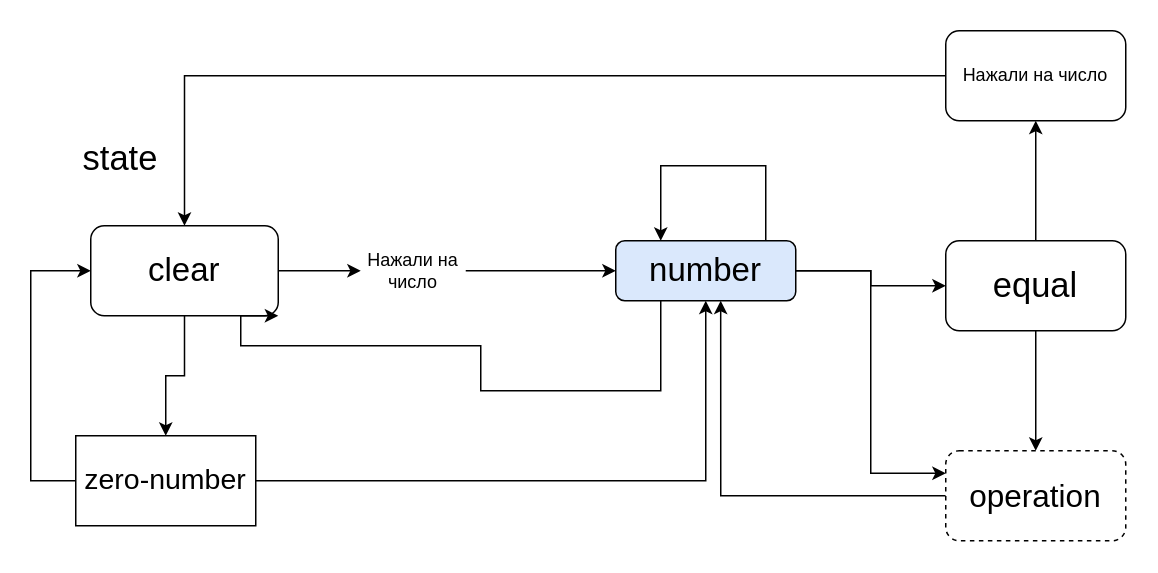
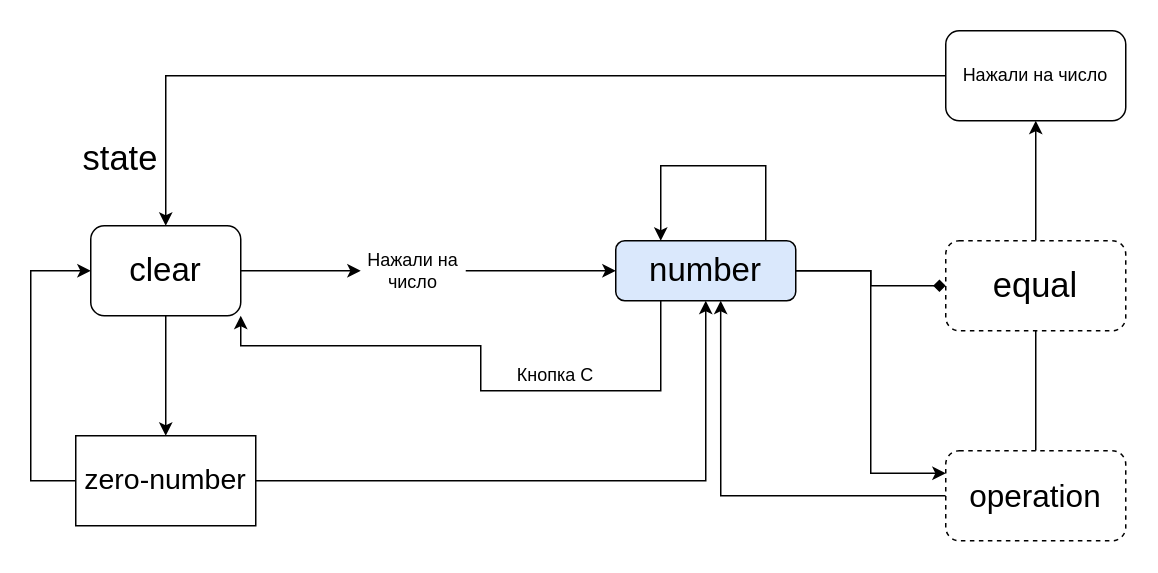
- <mxCell id="4" value="&lt;font style=&quot;font-size: 22px&quot;&gt;clear&lt;/font&gt;" style="rounded=1;whiteSpace=wrap;html=1;" vertex="1" parent="1"><mxGeometry x="60" y="150" width="125" height="60" as="geometry" /></mxCell>
+ <mxCell id="4" value="&lt;font style=&quot;font-size: 22px&quot;&gt;clear&lt;/font&gt;" style="rounded=1;whiteSpace=wrap;html=1;" vertex="1" parent="1"><mxGeometry x="60" y="150" width="100" height="60" as="geometry" /></mxCell>
- <mxCell id="6" value="" style="edgeStyle=orthogonalEdgeStyle;rounded=0;orthogonalLoop=1;jettySize=auto;html=1;" edge="1" parent="1" source="9" target="16"><mxGeometry relative="1" as="geometry" /></mxCell>
+ <mxCell id="6" value="" style="edgeStyle=orthogonalEdgeStyle;rounded=0;orthogonalLoop=1;jettySize=auto;html=1;endArrow=diamond;" edge="1" parent="1" source="9" target="16"><mxGeometry relative="1" as="geometry" /></mxCell>
- <mxCell id="16" value="&lt;font style=&quot;font-size: 23px&quot;&gt;equal&lt;/font&gt;" style="whiteSpace=wrap;html=1;rounded=1;" vertex="1" parent="1"><mxGeometry x="630" y="160" width="120" height="60" as="geometry" /></mxCell>
+ <mxCell id="16" value="&lt;font style=&quot;font-size: 23px&quot;&gt;equal&lt;/font&gt;" style="whiteSpace=wrap;html=1;rounded=1;dashed=1;" vertex="1" parent="1"><mxGeometry x="630" y="160" width="120" height="60" as="geometry" /></mxCell>
+ <mxCell id="13" value="Кнопка C" style="text;html=1;strokeColor=none;fillColor=none;align=center;verticalAlign=middle;whiteSpace=wrap;rounded=0;" vertex="1" parent="1"><mxGeometry x="340" y="240" width="60" height="20" as="geometry" /></mxCell>
- <mxCell id="15" value="" style="edgeStyle=orthogonalEdgeStyle;rounded=0;orthogonalLoop=1;jettySize=auto;html=1;" edge="1" parent="1" source="16" target="20"><mxGeometry relative="1" as="geometry" /></mxCell>
+ <mxCell id="15" value="" style="edgeStyle=orthogonalEdgeStyle;rounded=0;orthogonalLoop=1;jettySize=auto;html=1;endArrow=none;" edge="1" parent="1" source="16" target="20"><mxGeometry relative="1" as="geometry" /></mxCell>
